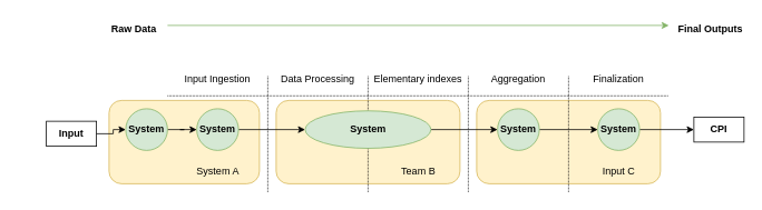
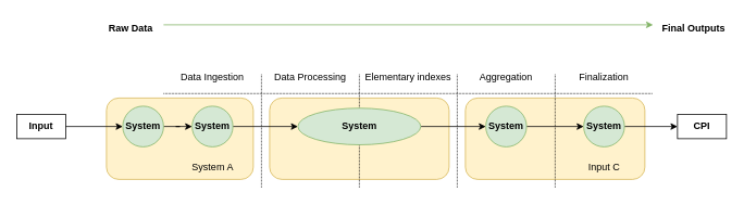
- <mxCell id="12" value="Input Ingestion" style="text;html=1;align=center;verticalAlign=middle;whiteSpace=wrap;rounded=0;" parent="1" vertex="1"><mxGeometry x="200" y="80" width="120" height="30" as="geometry" /></mxCell>
+ <mxCell id="12" value="Data Ingestion" style="text;html=1;align=center;verticalAlign=middle;whiteSpace=wrap;rounded=0;" parent="1" vertex="1"><mxGeometry x="200" y="80" width="120" height="30" as="geometry" /></mxCell>
- <mxCell id="21" value="&lt;b&gt;Input&lt;/b&gt;" style="text;html=1;align=center;verticalAlign=middle;whiteSpace=wrap;rounded=0;strokeColor=default;" parent="1" vertex="1"><mxGeometry x="55" y="145" width="60" height="30" as="geometry" /></mxCell>
+ <mxCell id="21" value="&lt;b&gt;Input&lt;/b&gt;" style="text;html=1;align=center;verticalAlign=middle;whiteSpace=wrap;rounded=0;strokeColor=default;" parent="1" vertex="1"><mxGeometry x="20" y="140" width="60" height="30" as="geometry" /></mxCell>
- <mxCell id="29" value="Team B" style="text;html=1;align=center;verticalAlign=middle;whiteSpace=wrap;rounded=0;" parent="1" vertex="1"><mxGeometry x="457.5" y="190" width="85" height="30" as="geometry" /></mxCell>
